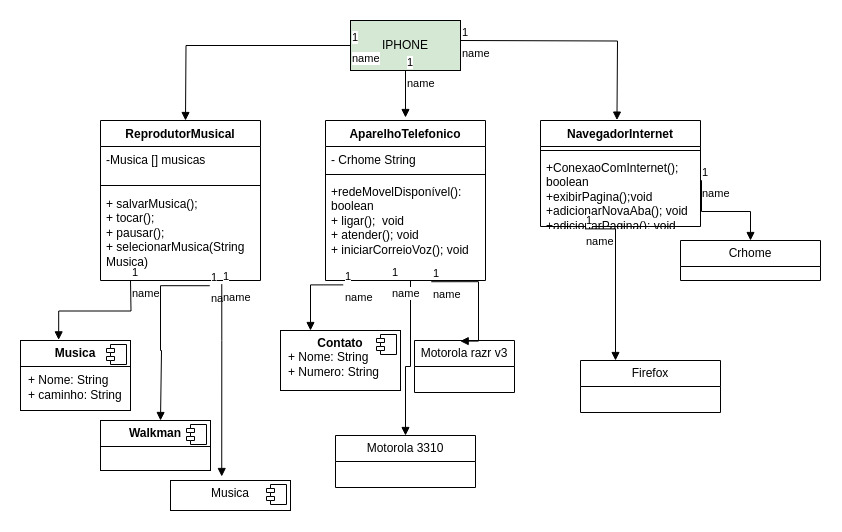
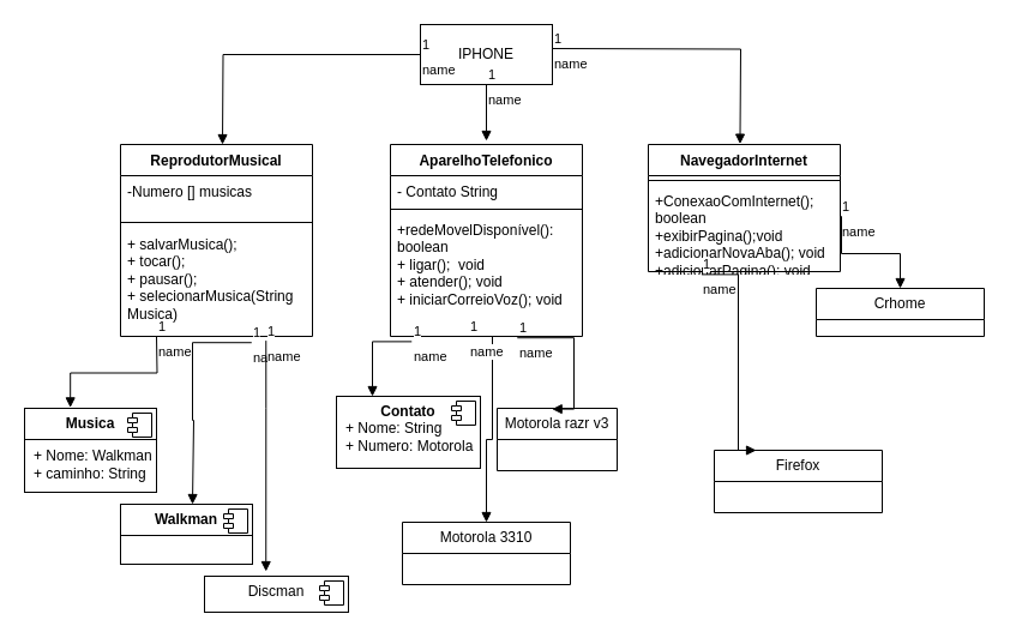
- <mxCell id="2" value="IPHONE" style="html=1;whiteSpace=wrap;fillColor=#d5e8d4;" vertex="1" parent="1"><mxGeometry x="350" y="20" width="110" height="50" as="geometry" /></mxCell>
+ <mxCell id="2" value="IPHONE" style="html=1;whiteSpace=wrap;" vertex="1" parent="1"><mxGeometry x="350" y="20" width="110" height="50" as="geometry" /></mxCell>
- <mxCell id="10" value="-Musica [] musicas" style="text;strokeColor=none;fillColor=none;align=left;verticalAlign=top;spacingLeft=4;spacingRight=4;overflow=hidden;rotatable=0;points=[[0,0.5],[1,0.5]];portConstraint=eastwest;whiteSpace=wrap;html=1;" vertex="1" parent="9"><mxGeometry y="26" width="160" height="34" as="geometry" /></mxCell>
+ <mxCell id="10" value="-Numero [] musicas" style="text;strokeColor=none;fillColor=none;align=left;verticalAlign=top;spacingLeft=4;spacingRight=4;overflow=hidden;rotatable=0;points=[[0,0.5],[1,0.5]];portConstraint=eastwest;whiteSpace=wrap;html=1;" vertex="1" parent="9"><mxGeometry y="26" width="160" height="34" as="geometry" /></mxCell>
- <mxCell id="14" value="- Crhome String" style="text;strokeColor=none;fillColor=none;align=left;verticalAlign=top;spacingLeft=4;spacingRight=4;overflow=hidden;rotatable=0;points=[[0,0.5],[1,0.5]];portConstraint=eastwest;whiteSpace=wrap;html=1;" vertex="1" parent="13"><mxGeometry y="26" width="160" height="24" as="geometry" /></mxCell>
+ <mxCell id="14" value="- Contato String" style="text;strokeColor=none;fillColor=none;align=left;verticalAlign=top;spacingLeft=4;spacingRight=4;overflow=hidden;rotatable=0;points=[[0,0.5],[1,0.5]];portConstraint=eastwest;whiteSpace=wrap;html=1;" vertex="1" parent="13"><mxGeometry y="26" width="160" height="24" as="geometry" /></mxCell>
- <mxCell id="22" value="&lt;p style=&quot;margin:0px;margin-top:6px;text-align:center;&quot;&gt;&lt;b&gt;Contato&lt;/b&gt;&lt;/p&gt;&lt;p style=&quot;margin:0px;margin-left:8px;&quot;&gt;+ Nome: String&lt;br&gt;+ Numero: String&lt;/p&gt;" style="align=left;overflow=fill;html=1;dropTarget=0;whiteSpace=wrap;" vertex="1" parent="1"><mxGeometry x="280" y="330" width="120" height="60" as="geometry" /></mxCell>
+ <mxCell id="22" value="&lt;p style=&quot;margin:0px;margin-top:6px;text-align:center;&quot;&gt;&lt;b&gt;Contato&lt;/b&gt;&lt;/p&gt;&lt;p style=&quot;margin:0px;margin-left:8px;&quot;&gt;+ Nome: String&lt;br&gt;+ Numero: Motorola&lt;/p&gt;" style="align=left;overflow=fill;html=1;dropTarget=0;whiteSpace=wrap;" vertex="1" parent="1"><mxGeometry x="280" y="330" width="120" height="60" as="geometry" /></mxCell>
- <mxCell id="20" value="&lt;p style=&quot;margin:0px;margin-top:6px;text-align:center;&quot;&gt;&lt;b&gt;Musica&lt;/b&gt;&lt;/p&gt;&lt;hr size=&quot;1&quot; style=&quot;border-style:solid;&quot;&gt;&lt;p style=&quot;margin:0px;margin-left:8px;&quot;&gt;+ Nome: String&lt;br&gt;+ caminho: String&lt;/p&gt;" style="align=left;overflow=fill;html=1;dropTarget=0;whiteSpace=wrap;" vertex="1" parent="1"><mxGeometry x="20" y="340" width="110" height="70" as="geometry" /></mxCell>
+ <mxCell id="20" value="&lt;p style=&quot;margin:0px;margin-top:6px;text-align:center;&quot;&gt;&lt;b&gt;Musica&lt;/b&gt;&lt;/p&gt;&lt;hr size=&quot;1&quot; style=&quot;border-style:solid;&quot;&gt;&lt;p style=&quot;margin:0px;margin-left:8px;&quot;&gt;+ Nome: Walkman&lt;br&gt;+ caminho: String&lt;/p&gt;" style="align=left;overflow=fill;html=1;dropTarget=0;whiteSpace=wrap;" vertex="1" parent="1"><mxGeometry x="20" y="340" width="110" height="70" as="geometry" /></mxCell>
- <mxCell id="37" value="Firefox" style="swimlane;fontStyle=0;childLayout=stackLayout;horizontal=1;startSize=26;fillColor=none;horizontalStack=0;resizeParent=1;resizeParentMax=0;resizeLast=0;collapsible=1;marginBottom=0;whiteSpace=wrap;html=1;" vertex="1" parent="1"><mxGeometry x="580" y="360" width="140" height="52" as="geometry" /></mxCell>
+ <mxCell id="37" value="Firefox" style="swimlane;fontStyle=0;childLayout=stackLayout;horizontal=1;startSize=26;fillColor=none;horizontalStack=0;resizeParent=1;resizeParentMax=0;resizeLast=0;collapsible=1;marginBottom=0;whiteSpace=wrap;html=1;" vertex="1" parent="1"><mxGeometry x="595" y="375" width="140" height="52" as="geometry" /></mxCell>
- <mxCell id="30" value="&lt;p style=&quot;margin:0px;margin-top:6px;text-align:center;&quot;&gt;Musica&lt;/p&gt;" style="align=left;overflow=fill;html=1;dropTarget=0;whiteSpace=wrap;" vertex="1" parent="1"><mxGeometry x="170" y="480" width="120" height="30" as="geometry" /></mxCell>
+ <mxCell id="30" value="&lt;p style=&quot;margin:0px;margin-top:6px;text-align:center;&quot;&gt;Discman&lt;/p&gt;" style="align=left;overflow=fill;html=1;dropTarget=0;whiteSpace=wrap;" vertex="1" parent="1"><mxGeometry x="170" y="480" width="120" height="30" as="geometry" /></mxCell>
